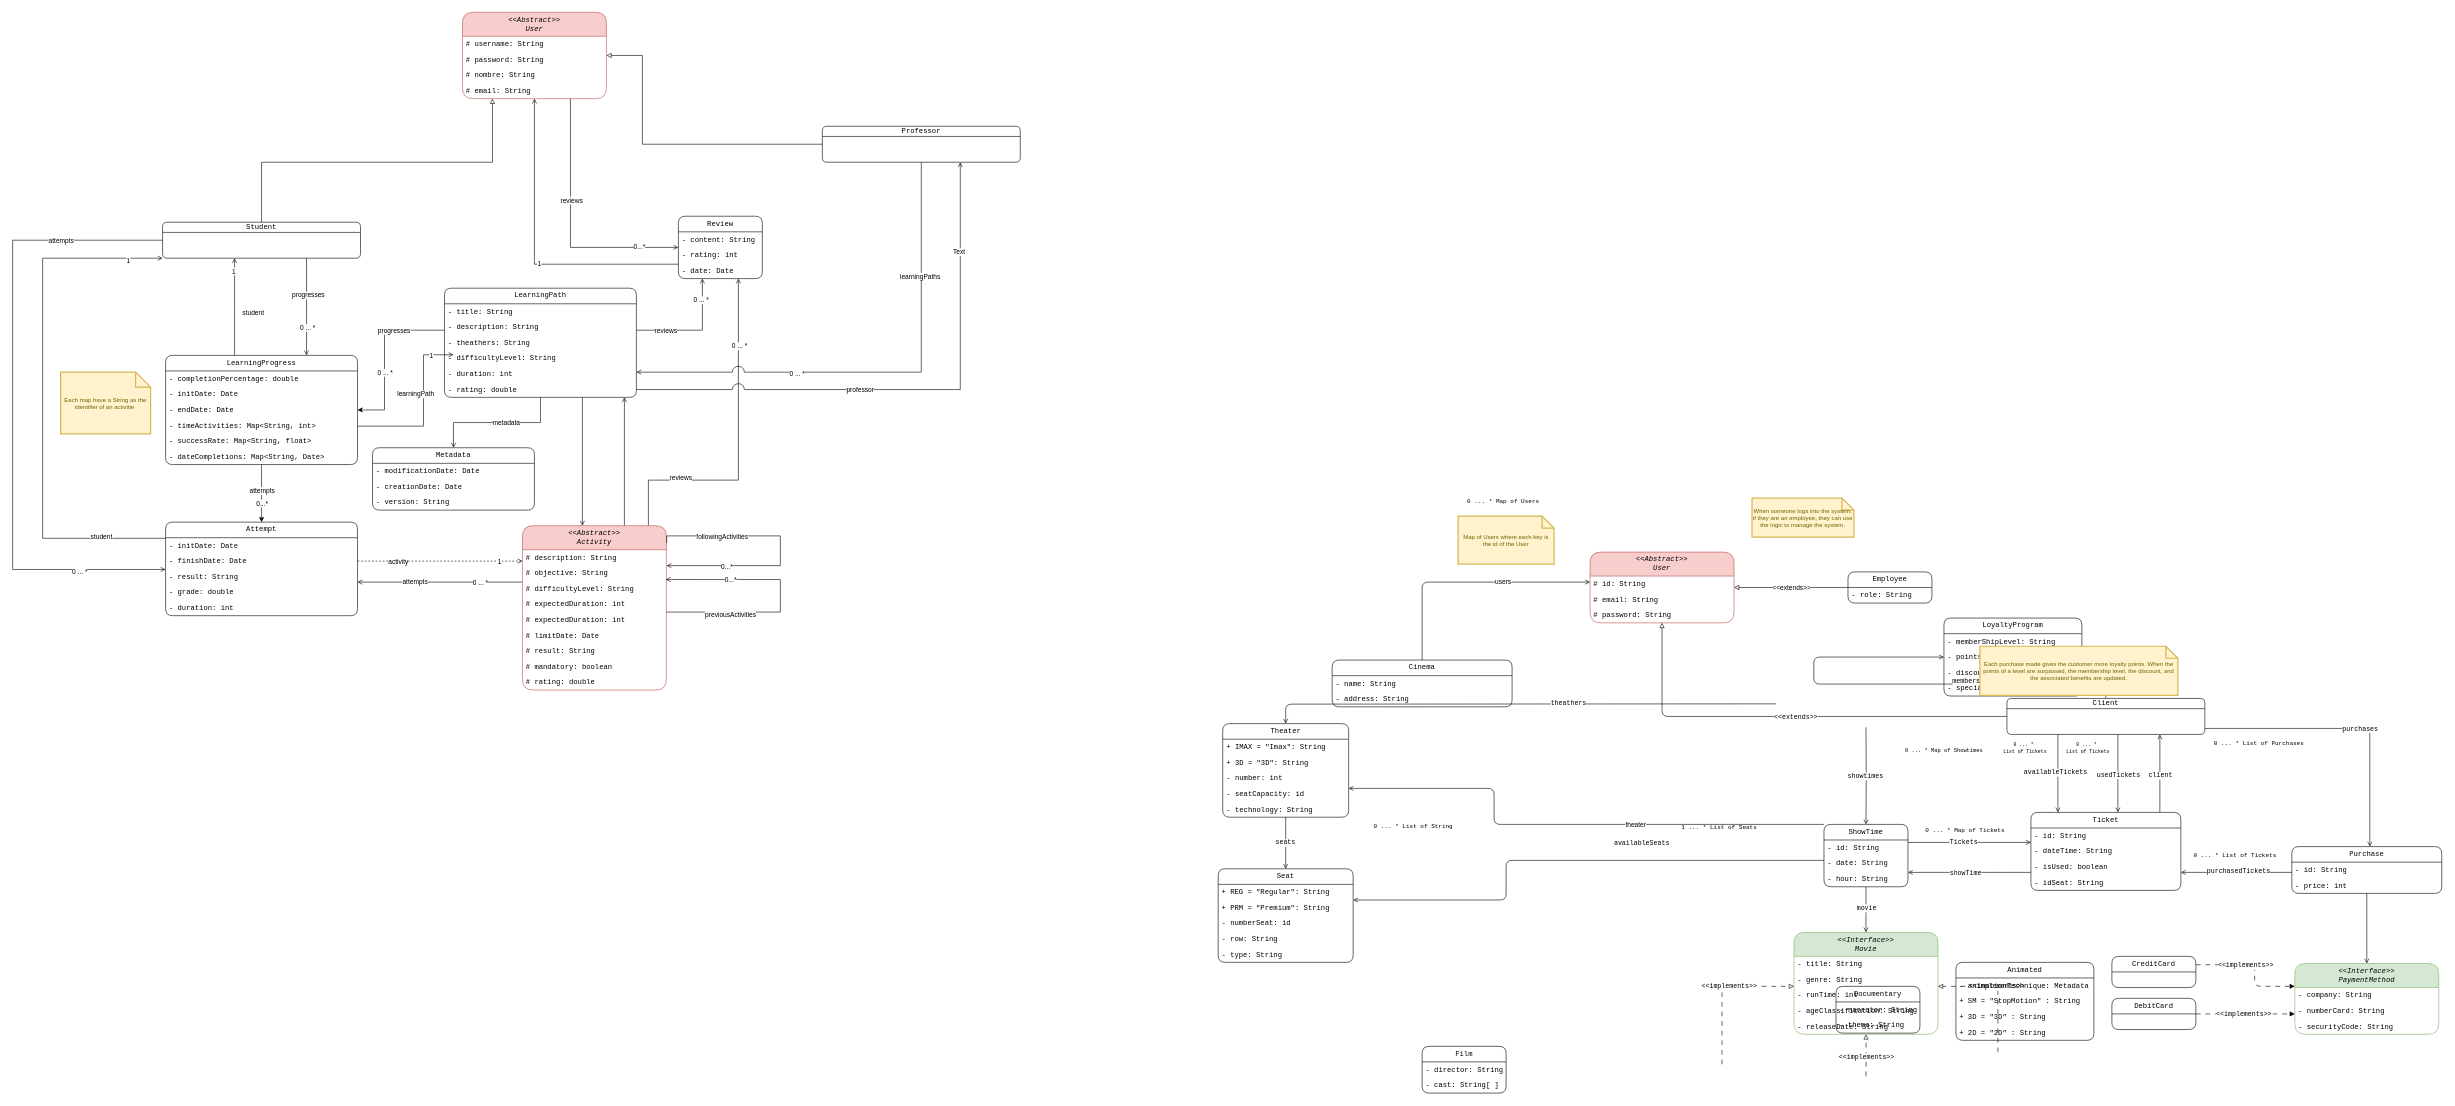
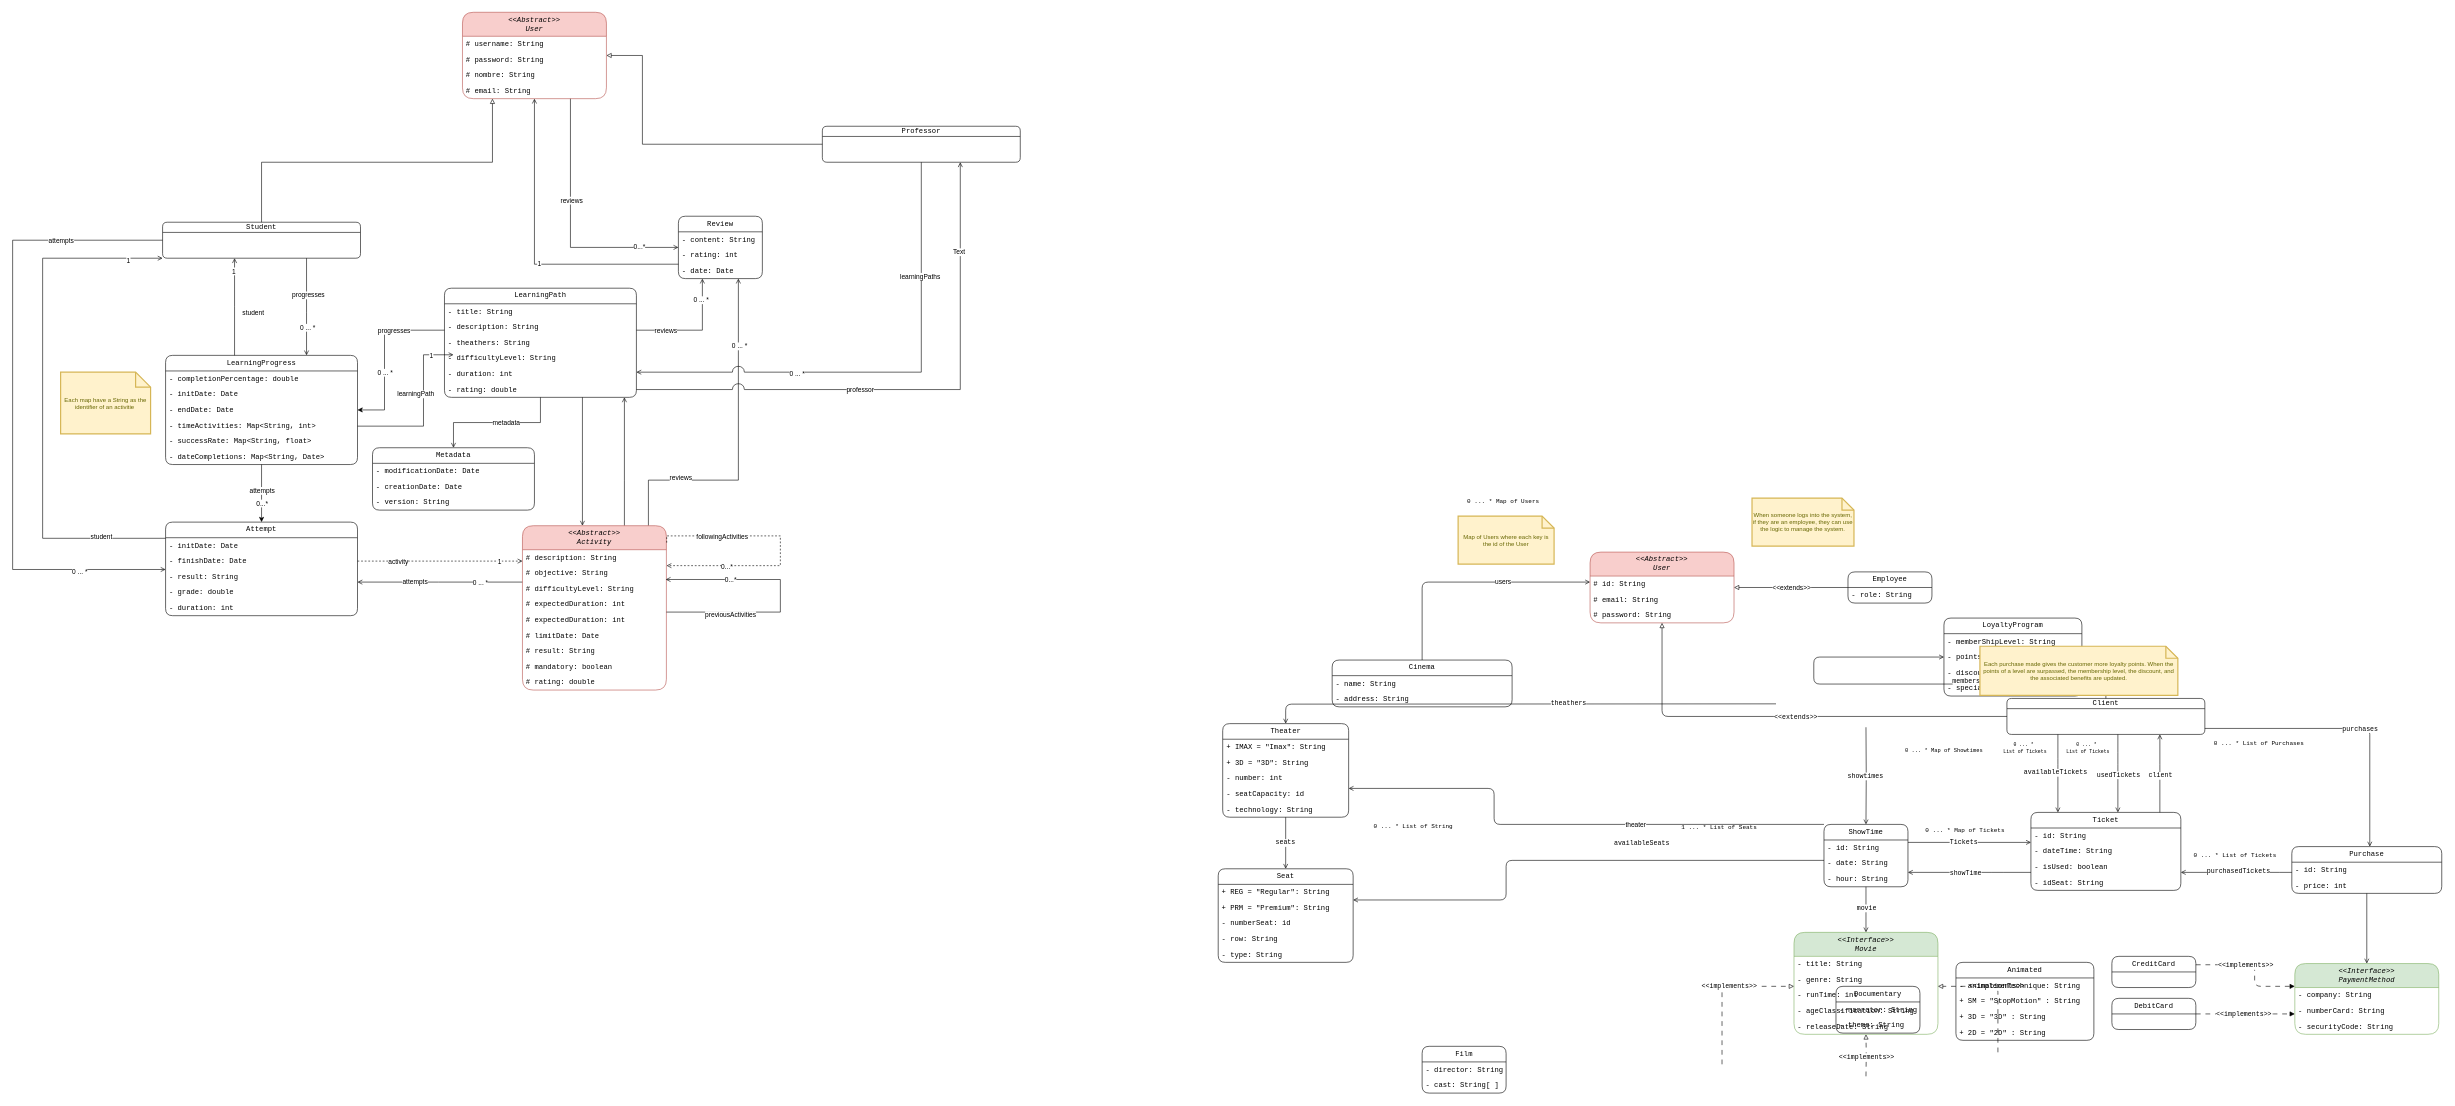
- <mxCell id="95" value="When someone logs into the system, if they are an employee, they can use the logic to manage the system." style="shape=note;strokeWidth=2;fontSize=10;size=20;whiteSpace=wrap;html=1;fillColor=#fff2cc;strokeColor=#d6b656;fontColor=#666600;rounded=1;fontFamily=Helvetica;" vertex="1" parent="1"><mxGeometry x="2920" y="830" width="170" height="65" as="geometry" /></mxCell>
+ <mxCell id="95" value="When someone logs into the system, if they are an employee, they can use the logic to manage the system." style="shape=note;strokeWidth=2;fontSize=10;size=20;whiteSpace=wrap;html=1;fillColor=#fff2cc;strokeColor=#d6b656;fontColor=#666600;rounded=1;fontFamily=Helvetica;" vertex="1" parent="1"><mxGeometry x="2920" y="830" width="170" height="80" as="geometry" /></mxCell>
- <mxCell id="190" style="edgeStyle=orthogonalEdgeStyle;rounded=0;orthogonalLoop=1;jettySize=auto;html=1;entryX=1.001;entryY=1.022;entryDx=0;entryDy=0;entryPerimeter=0;exitX=1.002;exitY=0.103;exitDx=0;exitDy=0;exitPerimeter=0;endArrow=open;endFill=0;" edge="1" parent="181" source="181" target="182"><mxGeometry relative="1" as="geometry"><mxPoint x="240" y="34" as="sourcePoint" /><mxPoint x="240" y="54" as="targetPoint" /><Array as="points"><mxPoint x="430" y="17" /><mxPoint x="430" y="67" /></Array></mxGeometry></mxCell>
+ <mxCell id="190" style="edgeStyle=orthogonalEdgeStyle;rounded=0;orthogonalLoop=1;jettySize=auto;html=1;entryX=1.001;entryY=1.022;entryDx=0;entryDy=0;entryPerimeter=0;exitX=1.002;exitY=0.103;exitDx=0;exitDy=0;exitPerimeter=0;endArrow=open;endFill=0;dashed=1;" edge="1" parent="181" source="181" target="182"><mxGeometry relative="1" as="geometry"><mxPoint x="240" y="34" as="sourcePoint" /><mxPoint x="240" y="54" as="targetPoint" /><Array as="points"><mxPoint x="430" y="17" /><mxPoint x="430" y="67" /></Array></mxGeometry></mxCell>
- <mxCell id="21" value="- animationTechnique: Metadata" style="text;strokeColor=none;fillColor=none;align=left;verticalAlign=top;spacingLeft=4;spacingRight=4;overflow=hidden;rotatable=0;points=[[0,0.5],[1,0.5]];portConstraint=eastwest;whiteSpace=wrap;html=1;fontFamily=Courier New;rounded=1;" vertex="1" parent="20"><mxGeometry y="26" width="230" height="26" as="geometry" /></mxCell>
+ <mxCell id="21" value="- animationTechnique: String" style="text;strokeColor=none;fillColor=none;align=left;verticalAlign=top;spacingLeft=4;spacingRight=4;overflow=hidden;rotatable=0;points=[[0,0.5],[1,0.5]];portConstraint=eastwest;whiteSpace=wrap;html=1;fontFamily=Courier New;rounded=1;" vertex="1" parent="20"><mxGeometry y="26" width="230" height="26" as="geometry" /></mxCell>
